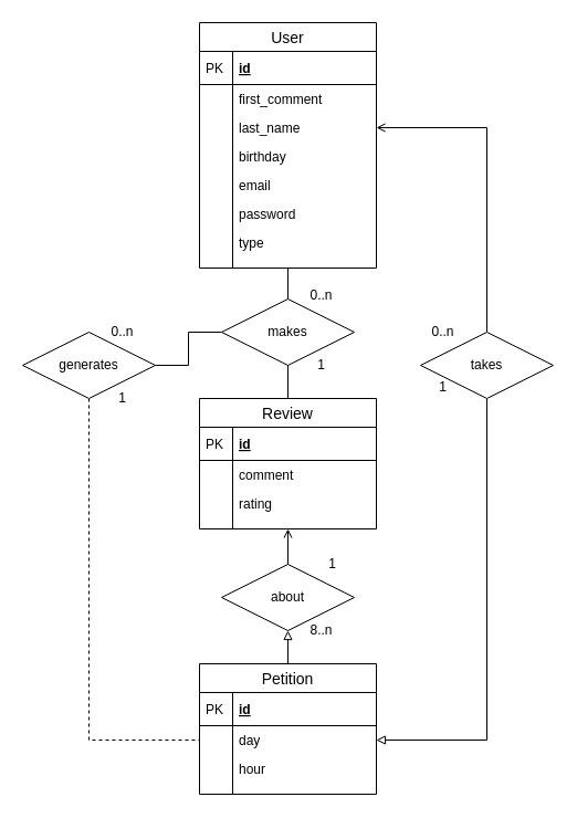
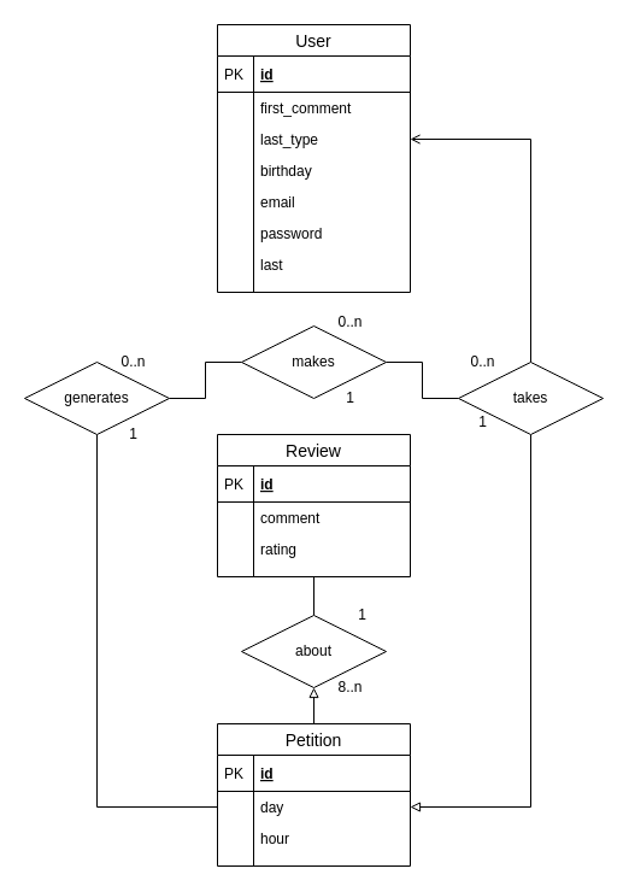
- <mxCell id="14" value="last_name" style="shape=partialRectangle;top=0;left=0;right=0;bottom=0;align=left;verticalAlign=top;fillColor=none;spacingLeft=34;spacingRight=4;overflow=hidden;rotatable=0;points=[[0,0.5],[1,0.5]];portConstraint=eastwest;dropTarget=0;fontSize=12;" parent="9" vertex="1"><mxGeometry y="82" width="160" height="26" as="geometry" /></mxCell>
+ <mxCell id="14" value="last_type" style="shape=partialRectangle;top=0;left=0;right=0;bottom=0;align=left;verticalAlign=top;fillColor=none;spacingLeft=34;spacingRight=4;overflow=hidden;rotatable=0;points=[[0,0.5],[1,0.5]];portConstraint=eastwest;dropTarget=0;fontSize=12;" parent="9" vertex="1"><mxGeometry y="82" width="160" height="26" as="geometry" /></mxCell>
- <mxCell id="22" value="type" style="shape=partialRectangle;top=0;left=0;right=0;bottom=0;align=left;verticalAlign=top;fillColor=none;spacingLeft=34;spacingRight=4;overflow=hidden;rotatable=0;points=[[0,0.5],[1,0.5]];portConstraint=eastwest;dropTarget=0;fontSize=12;" parent="9" vertex="1"><mxGeometry y="186" width="160" height="26" as="geometry" /></mxCell>
+ <mxCell id="22" value="last" style="shape=partialRectangle;top=0;left=0;right=0;bottom=0;align=left;verticalAlign=top;fillColor=none;spacingLeft=34;spacingRight=4;overflow=hidden;rotatable=0;points=[[0,0.5],[1,0.5]];portConstraint=eastwest;dropTarget=0;fontSize=12;" parent="9" vertex="1"><mxGeometry y="186" width="160" height="26" as="geometry" /></mxCell>
- <mxCell id="8" style="edgeStyle=orthogonalEdgeStyle;rounded=0;orthogonalLoop=1;jettySize=auto;html=1;entryX=0.5;entryY=0;entryDx=0;entryDy=0;endArrow=none;endFill=0;" parent="1" source="9" target="39" edge="1"><mxGeometry relative="1" as="geometry" /></mxCell>
- <mxCell id="38" style="edgeStyle=orthogonalEdgeStyle;rounded=0;orthogonalLoop=1;jettySize=auto;html=1;entryX=0.5;entryY=0;entryDx=0;entryDy=0;endArrow=none;endFill=0;" parent="1" source="39" target="40" edge="1"><mxGeometry relative="1" as="geometry" /></mxCell>
+ <mxCell id="38" style="edgeStyle=orthogonalEdgeStyle;rounded=0;orthogonalLoop=1;jettySize=auto;html=1;endArrow=none;endFill=0;" parent="1" source="39" target="7" edge="1"><mxGeometry relative="1" as="geometry" /></mxCell>
- <mxCell id="26" style="edgeStyle=orthogonalEdgeStyle;rounded=0;orthogonalLoop=1;jettySize=auto;html=1;exitX=0.5;exitY=0;exitDx=0;exitDy=0;endArrow=open;endFill=0;" parent="1" source="27" target="40" edge="1"><mxGeometry relative="1" as="geometry" /></mxCell>
+ <mxCell id="26" style="edgeStyle=orthogonalEdgeStyle;rounded=0;orthogonalLoop=1;jettySize=auto;html=1;exitX=0.5;exitY=0;exitDx=0;exitDy=0;endArrow=none;endFill=0;" parent="1" source="27" target="40" edge="1"><mxGeometry relative="1" as="geometry" /></mxCell>
- <mxCell id="2" style="edgeStyle=orthogonalEdgeStyle;rounded=0;orthogonalLoop=1;jettySize=auto;html=1;entryX=0;entryY=0.5;entryDx=0;entryDy=0;endArrow=none;endFill=0;dashed=1;" parent="1" source="4" target="32" edge="1"><mxGeometry relative="1" as="geometry" /></mxCell>
+ <mxCell id="2" style="edgeStyle=orthogonalEdgeStyle;rounded=0;orthogonalLoop=1;jettySize=auto;html=1;entryX=0;entryY=0.5;entryDx=0;entryDy=0;endArrow=none;endFill=0;" parent="1" source="4" target="32" edge="1"><mxGeometry relative="1" as="geometry" /></mxCell>
